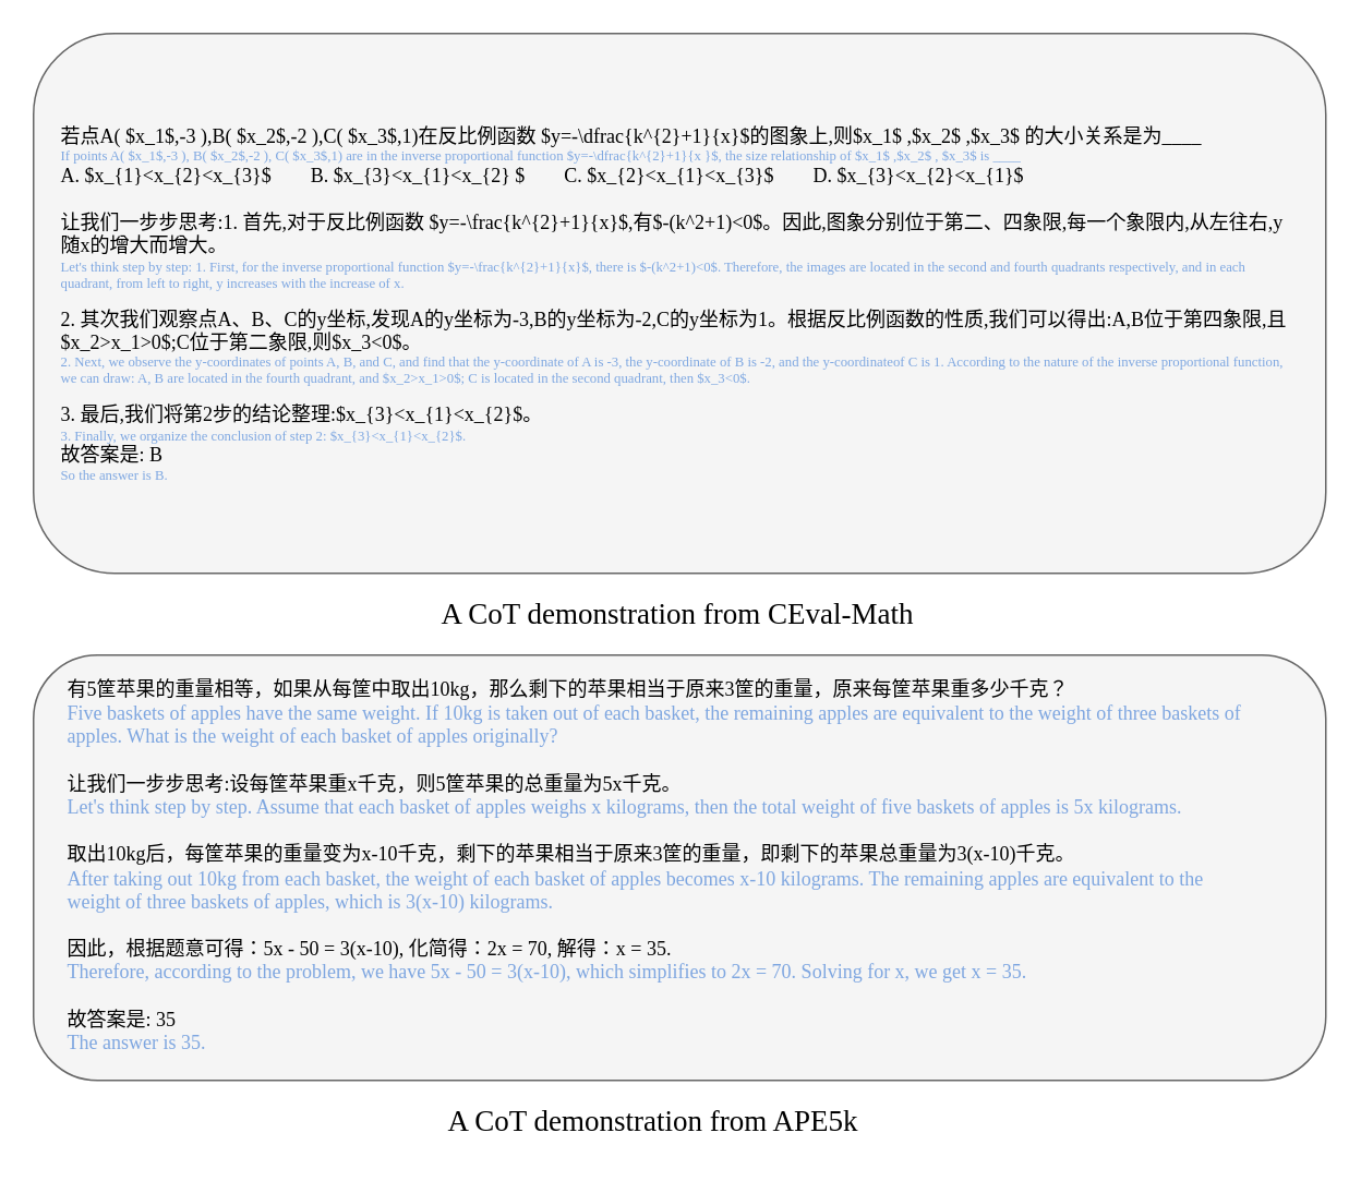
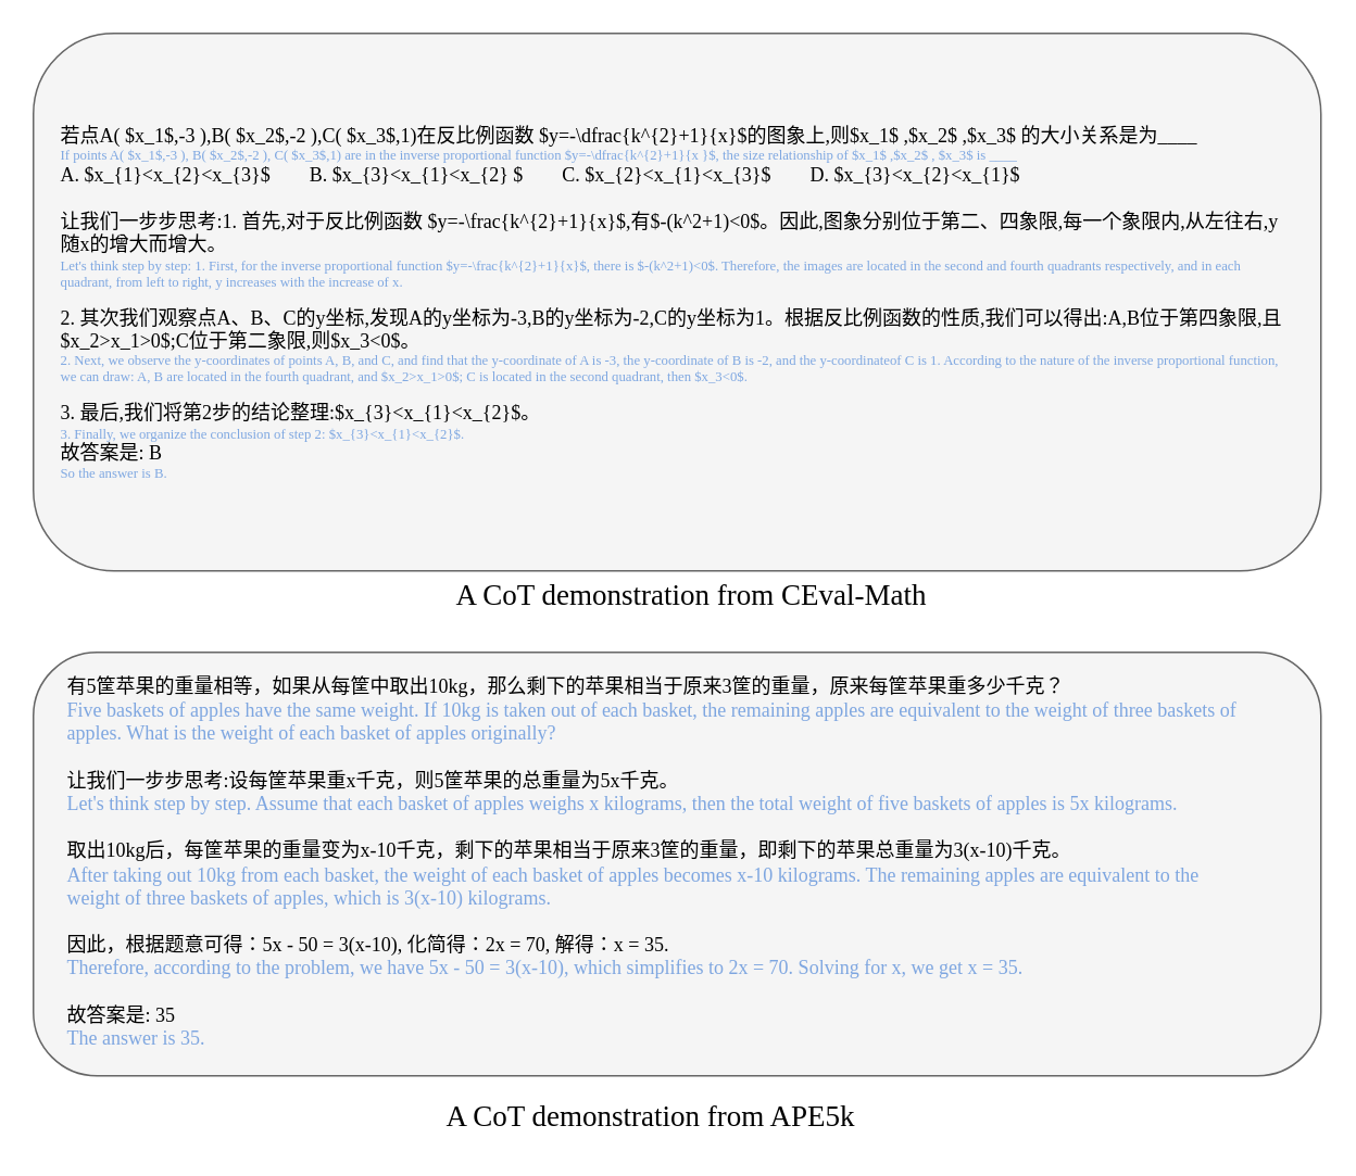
- <mxCell id="4" value="&lt;font face=&quot;Times New Roman&quot; style=&quot;font-size: 18px;&quot;&gt;A CoT demonstration from CEval-Math&lt;/font&gt;" style="text;html=1;strokeColor=none;fillColor=none;align=center;verticalAlign=middle;whiteSpace=wrap;rounded=0;" vertex="1" parent="1"><mxGeometry x="259" y="360" width="310" height="30" as="geometry" /></mxCell>
+ <mxCell id="4" value="&lt;font face=&quot;Times New Roman&quot; style=&quot;font-size: 18px;&quot;&gt;A CoT demonstration from CEval-Math&lt;/font&gt;" style="text;html=1;strokeColor=none;fillColor=none;align=center;verticalAlign=middle;whiteSpace=wrap;rounded=0;" vertex="1" parent="1"><mxGeometry x="269" y="350" width="310" height="30" as="geometry" /></mxCell>
